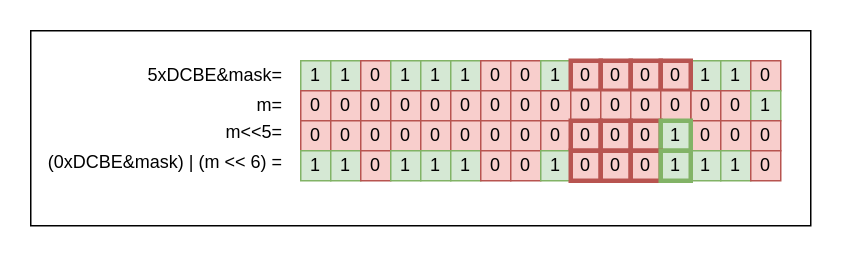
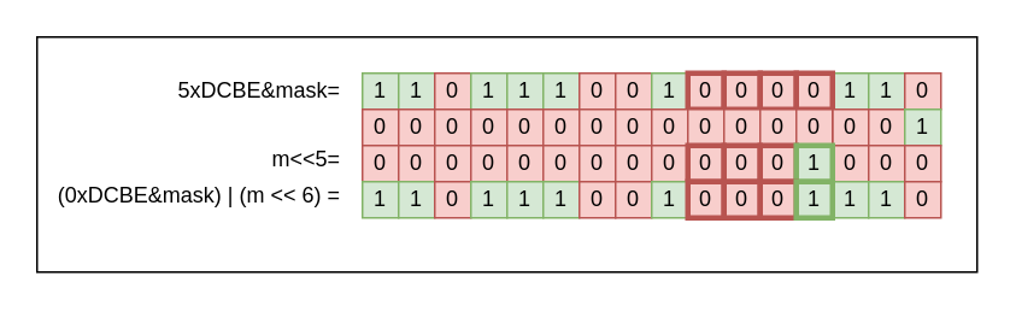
- <mxCell id="36" value="m=" style="text;html=1;strokeColor=none;fillColor=none;align=right;verticalAlign=middle;whiteSpace=wrap;rounded=0;" vertex="1" parent="1"><mxGeometry x="110" y="62.5" width="80" height="15" as="geometry" /></mxCell>
